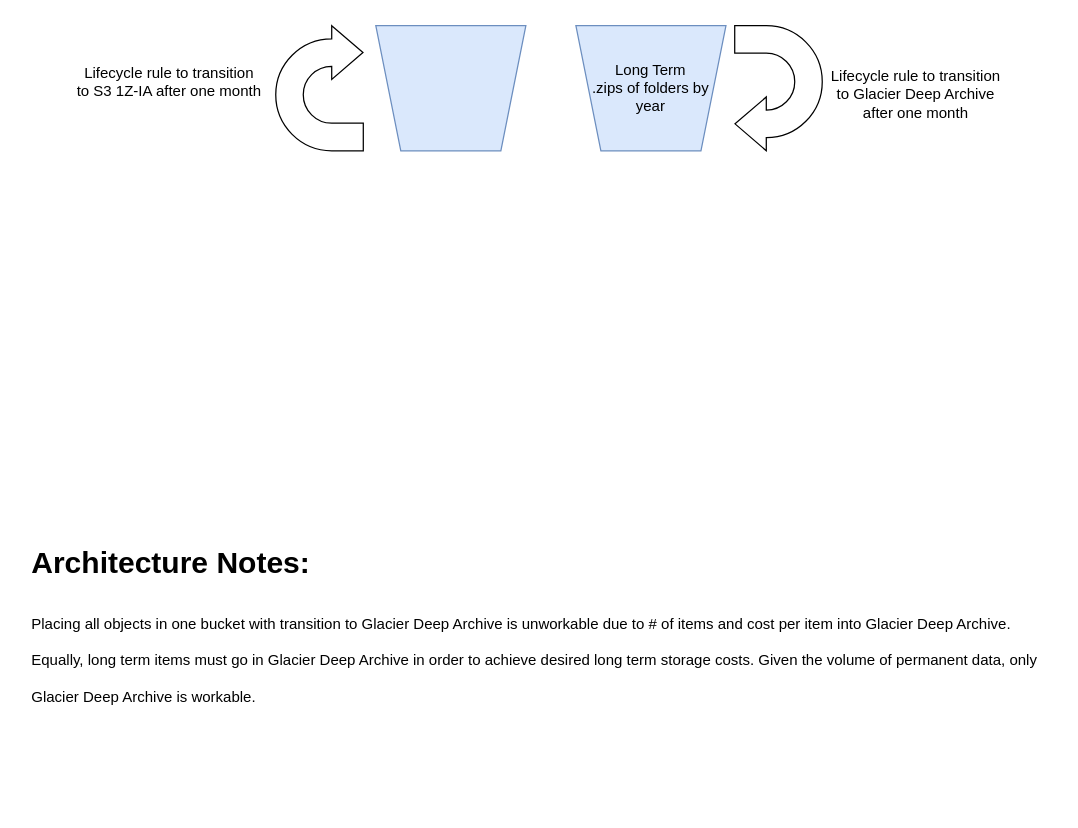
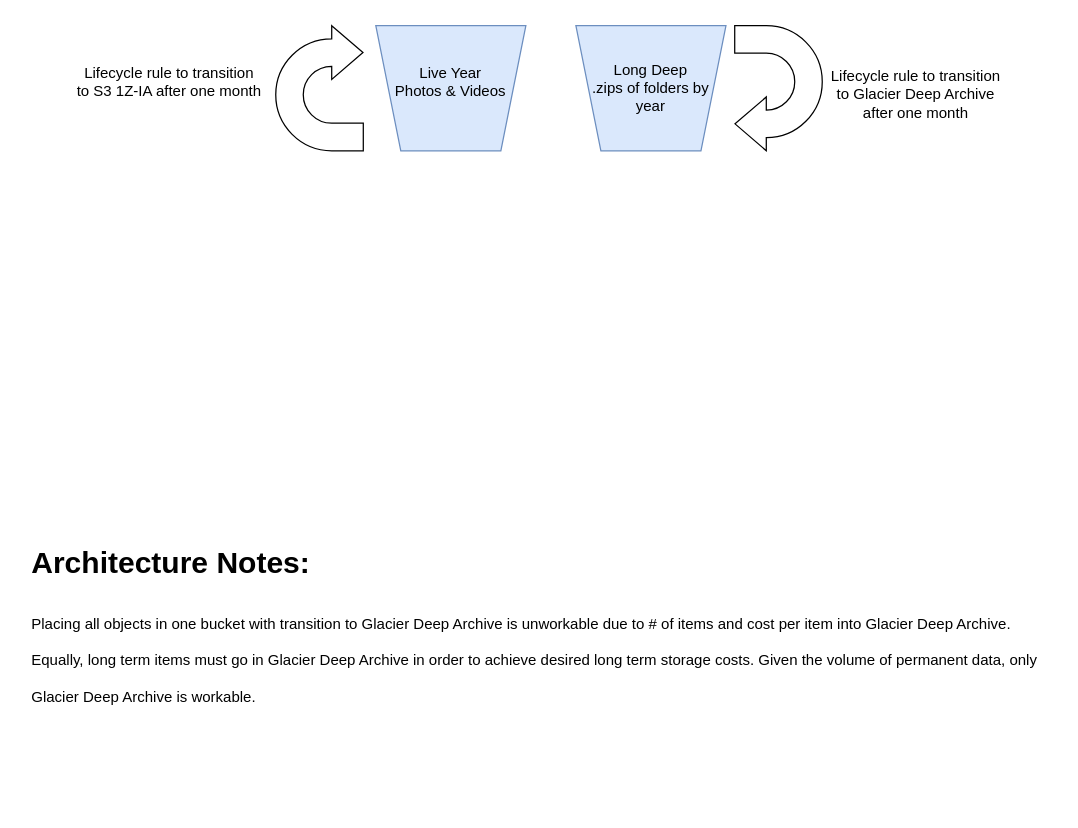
+ <mxCell id="3" value="Live Year&lt;br&gt;Photos &amp;amp; Videos" style="text;html=1;strokeColor=none;fillColor=none;align=center;verticalAlign=middle;whiteSpace=wrap;rounded=0;" vertex="1" parent="1"><mxGeometry x="310" y="40" width="100" height="50" as="geometry" /></mxCell>
- <mxCell id="5" value="Long Term&lt;br&gt;.zips of folders by year" style="text;html=1;strokeColor=none;fillColor=none;align=center;verticalAlign=middle;whiteSpace=wrap;rounded=0;" vertex="1" parent="1"><mxGeometry x="470" y="30" width="100" height="80" as="geometry" /></mxCell>
+ <mxCell id="5" value="Long Deep&lt;br&gt;.zips of folders by year" style="text;html=1;strokeColor=none;fillColor=none;align=center;verticalAlign=middle;whiteSpace=wrap;rounded=0;" vertex="1" parent="1"><mxGeometry x="470" y="30" width="100" height="80" as="geometry" /></mxCell>
